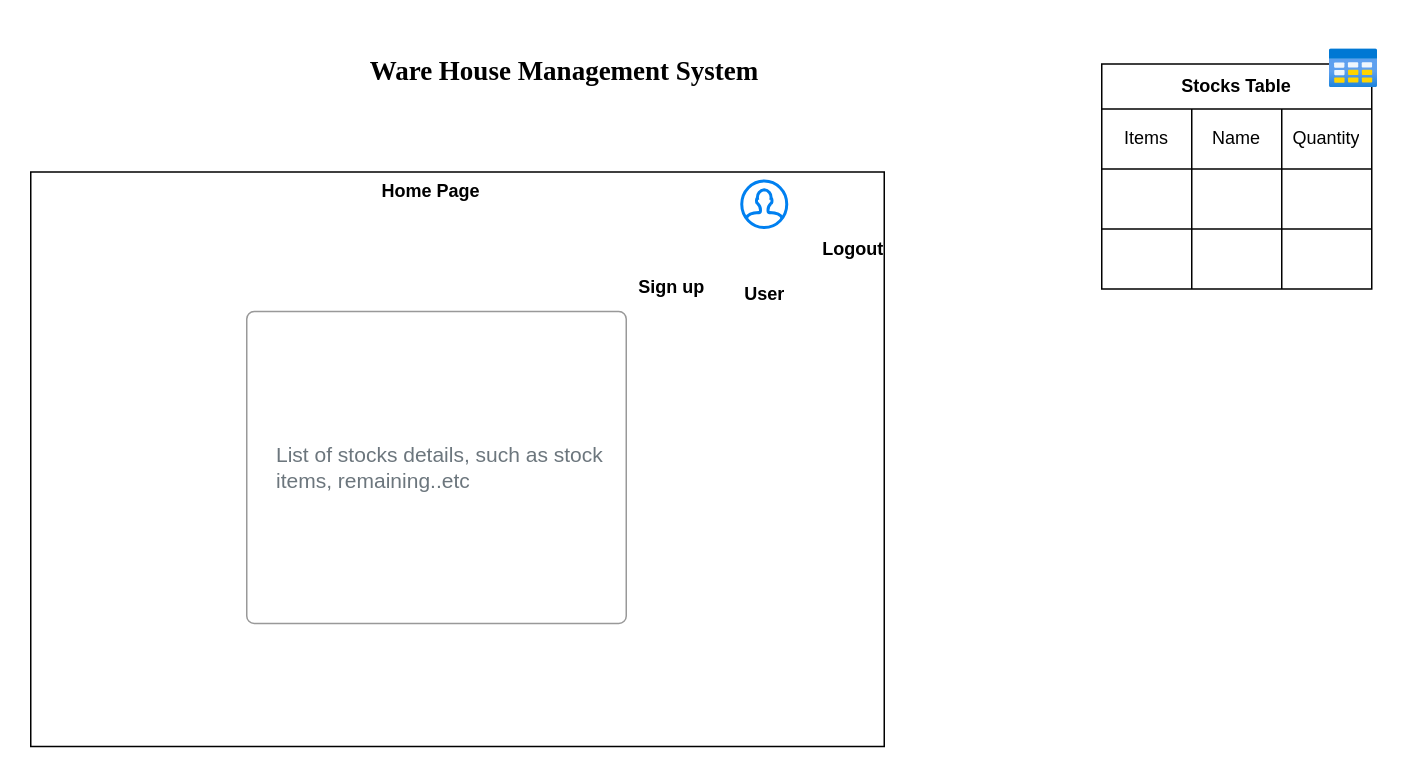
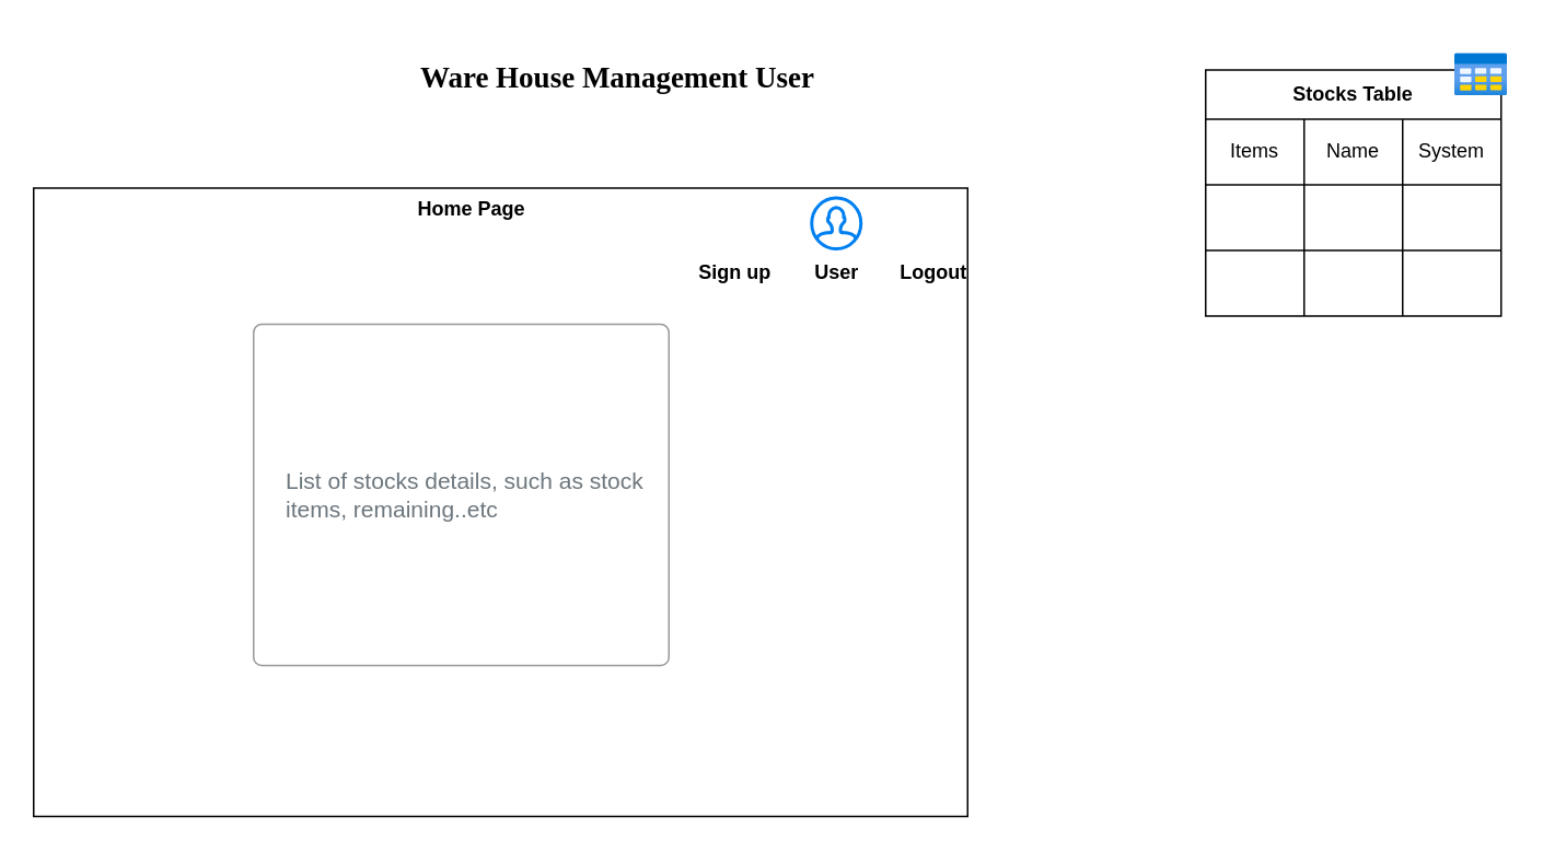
- <mxCell id="2" value="&lt;h2&gt;&lt;font face=&quot;Times New Roman&quot; style=&quot;font-size: 18px&quot;&gt;Ware House Management System&lt;/font&gt;&lt;/h2&gt;" style="text;html=1;strokeColor=none;fillColor=none;align=center;verticalAlign=middle;whiteSpace=wrap;rounded=0;" vertex="1" parent="1"><mxGeometry x="231" y="37" width="290" height="20" as="geometry" /></mxCell>
+ <mxCell id="2" value="&lt;h2&gt;&lt;font face=&quot;Times New Roman&quot; style=&quot;font-size: 18px&quot;&gt;Ware House Management User&lt;/font&gt;&lt;/h2&gt;" style="text;html=1;strokeColor=none;fillColor=none;align=center;verticalAlign=middle;whiteSpace=wrap;rounded=0;" vertex="1" parent="1"><mxGeometry x="231" y="37" width="290" height="20" as="geometry" /></mxCell>
- <mxCell id="8" value="Quantity" style="shape=partialRectangle;html=1;whiteSpace=wrap;connectable=0;fillColor=none;top=0;left=0;bottom=0;right=0;overflow=hidden;" vertex="1" parent="5"><mxGeometry x="120" width="60" height="40" as="geometry" /></mxCell>
+ <mxCell id="8" value="System" style="shape=partialRectangle;html=1;whiteSpace=wrap;connectable=0;fillColor=none;top=0;left=0;bottom=0;right=0;overflow=hidden;" vertex="1" parent="5"><mxGeometry x="120" width="60" height="40" as="geometry" /></mxCell>
- <mxCell id="24" value="&lt;b&gt;Sign up&lt;/b&gt;" style="text;html=1;strokeColor=none;fillColor=none;align=center;verticalAlign=middle;whiteSpace=wrap;rounded=0;" vertex="1" parent="1"><mxGeometry x="422" y="185" width="51" height="12" as="geometry" /></mxCell>
+ <mxCell id="24" value="&lt;b&gt;Sign up&lt;/b&gt;" style="text;html=1;strokeColor=none;fillColor=none;align=center;verticalAlign=middle;whiteSpace=wrap;rounded=0;" vertex="1" parent="1"><mxGeometry x="422" y="160" width="51" height="12" as="geometry" /></mxCell>
- <mxCell id="25" value="&lt;b&gt;User&lt;/b&gt;" style="text;html=1;strokeColor=none;fillColor=none;align=center;verticalAlign=middle;whiteSpace=wrap;rounded=0;" vertex="1" parent="1"><mxGeometry x="483.5" y="190" width="51" height="12" as="geometry" /></mxCell>
+ <mxCell id="25" value="&lt;b&gt;User&lt;/b&gt;" style="text;html=1;strokeColor=none;fillColor=none;align=center;verticalAlign=middle;whiteSpace=wrap;rounded=0;" vertex="1" parent="1"><mxGeometry x="483.5" y="160" width="51" height="12" as="geometry" /></mxCell>
- <mxCell id="27" value="List of stocks details, such as stock items, remaining..etc" style="html=1;shadow=0;dashed=0;shape=mxgraph.bootstrap.rrect;rSize=5;strokeColor=#999999;strokeWidth=1;fillColor=#FFFFFF;fontColor=#6C767D;whiteSpace=wrap;align=left;verticalAlign=middle;spacingLeft=10;fontSize=14;spacing=10;" vertex="1" parent="1"><mxGeometry x="164" y="207" width="253" height="208" as="geometry" /></mxCell>
+ <mxCell id="27" value="List of stocks details, such as stock items, remaining..etc" style="html=1;shadow=0;dashed=0;shape=mxgraph.bootstrap.rrect;rSize=5;strokeColor=#999999;strokeWidth=1;fillColor=#FFFFFF;fontColor=#6C767D;whiteSpace=wrap;align=left;verticalAlign=middle;spacingLeft=10;fontSize=14;spacing=10;" vertex="1" parent="1"><mxGeometry x="154" y="197" width="253" height="208" as="geometry" /></mxCell>
